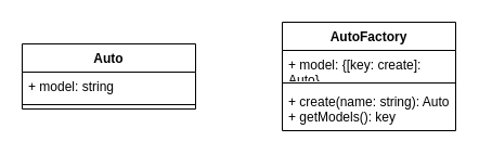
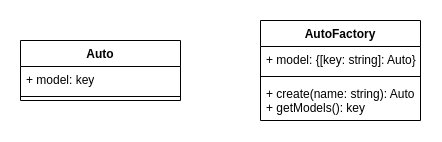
- <mxCell id="6" value="+ model: {[key: create]: Auto}" style="text;strokeColor=none;fillColor=none;align=left;verticalAlign=top;spacingLeft=4;spacingRight=4;overflow=hidden;rotatable=0;points=[[0,0.5],[1,0.5]];portConstraint=eastwest;whiteSpace=wrap;html=1;" parent="5" vertex="1"><mxGeometry y="26" width="160" height="26" as="geometry" /></mxCell>
+ <mxCell id="6" value="+ model: {[key: string]: Auto}" style="text;strokeColor=none;fillColor=none;align=left;verticalAlign=top;spacingLeft=4;spacingRight=4;overflow=hidden;rotatable=0;points=[[0,0.5],[1,0.5]];portConstraint=eastwest;whiteSpace=wrap;html=1;" parent="5" vertex="1"><mxGeometry y="26" width="160" height="26" as="geometry" /></mxCell>
- <mxCell id="3" value="+ model: string" style="text;strokeColor=none;fillColor=none;align=left;verticalAlign=top;spacingLeft=4;spacingRight=4;overflow=hidden;rotatable=0;points=[[0,0.5],[1,0.5]];portConstraint=eastwest;whiteSpace=wrap;html=1;" parent="2" vertex="1"><mxGeometry y="26" width="160" height="26" as="geometry" /></mxCell>
+ <mxCell id="3" value="+ model: key" style="text;strokeColor=none;fillColor=none;align=left;verticalAlign=top;spacingLeft=4;spacingRight=4;overflow=hidden;rotatable=0;points=[[0,0.5],[1,0.5]];portConstraint=eastwest;whiteSpace=wrap;html=1;" parent="2" vertex="1"><mxGeometry y="26" width="160" height="26" as="geometry" /></mxCell>
